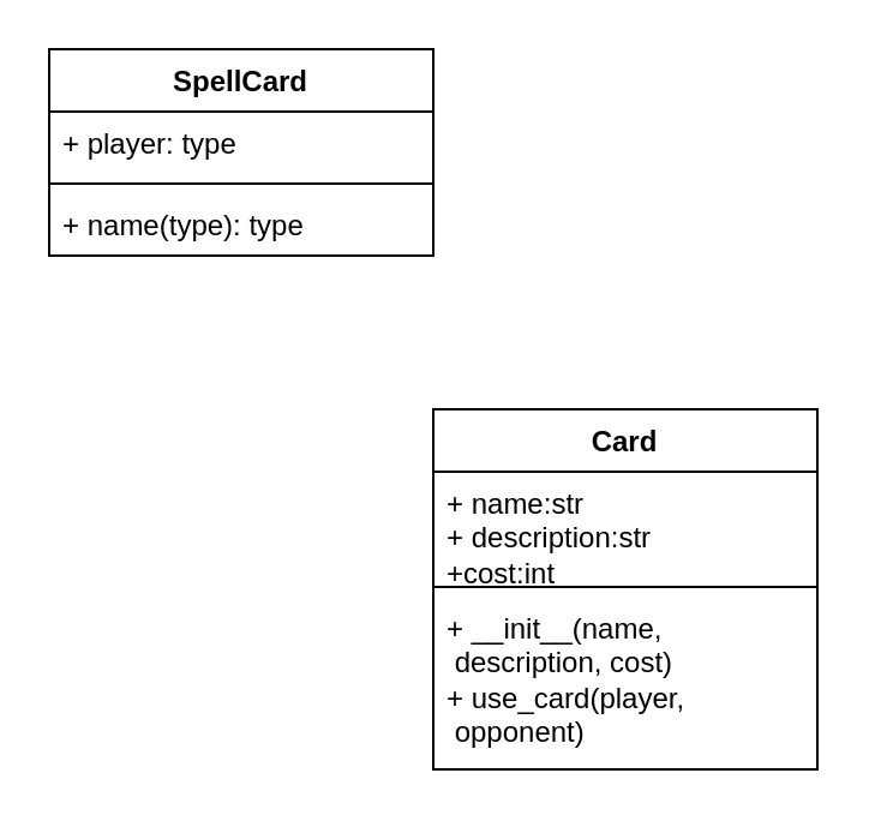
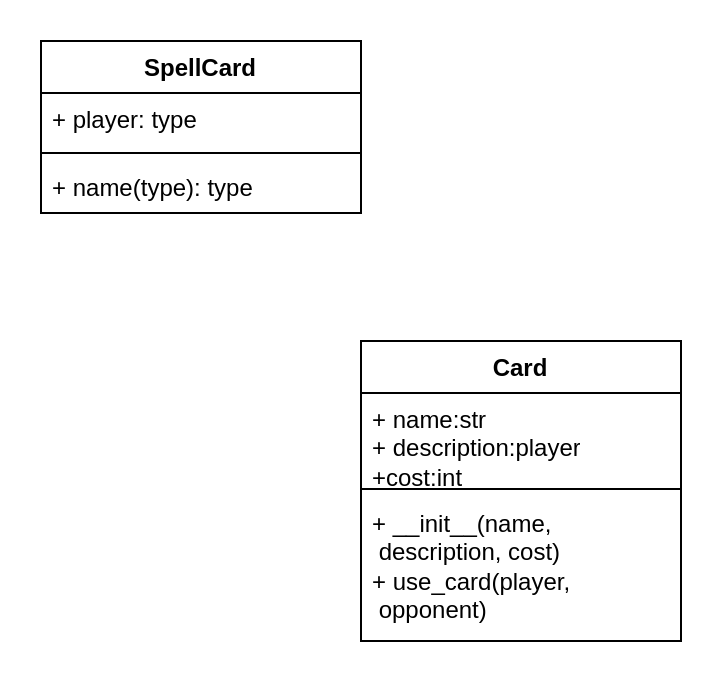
- <mxCell id="3" value="+ name:str&lt;div&gt;+ description:str&lt;/div&gt;&lt;div&gt;+cost:int&lt;/div&gt;" style="text;strokeColor=none;fillColor=none;align=left;verticalAlign=top;spacingLeft=4;spacingRight=4;overflow=hidden;rotatable=0;points=[[0,0.5],[1,0.5]];portConstraint=eastwest;whiteSpace=wrap;html=1;" vertex="1" parent="2"><mxGeometry y="26" width="160" height="44" as="geometry" /></mxCell>
+ <mxCell id="3" value="+ name:str&lt;div&gt;+ description:player&lt;/div&gt;&lt;div&gt;+cost:int&lt;/div&gt;" style="text;strokeColor=none;fillColor=none;align=left;verticalAlign=top;spacingLeft=4;spacingRight=4;overflow=hidden;rotatable=0;points=[[0,0.5],[1,0.5]];portConstraint=eastwest;whiteSpace=wrap;html=1;" vertex="1" parent="2"><mxGeometry y="26" width="160" height="44" as="geometry" /></mxCell>
